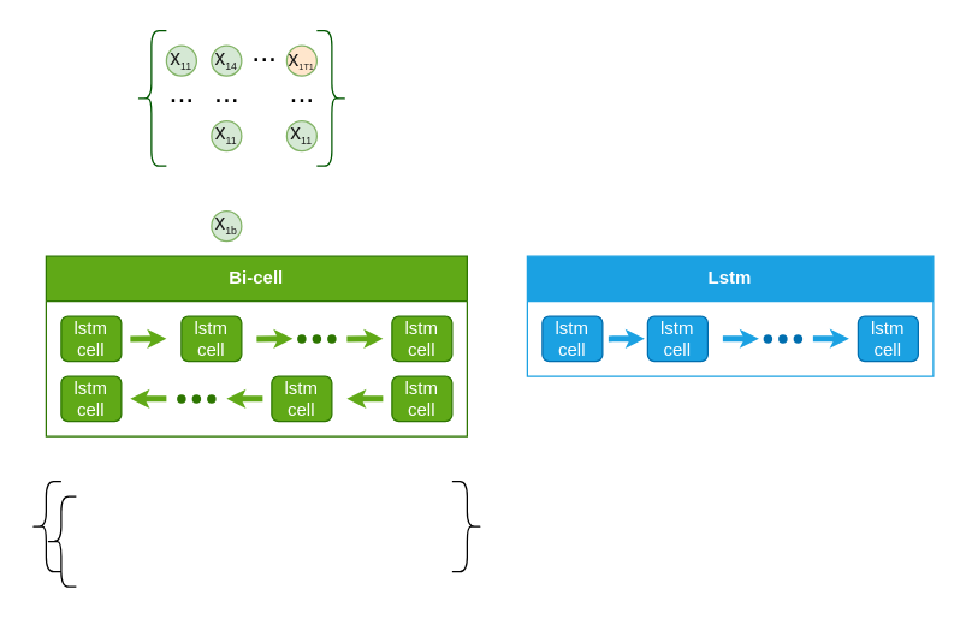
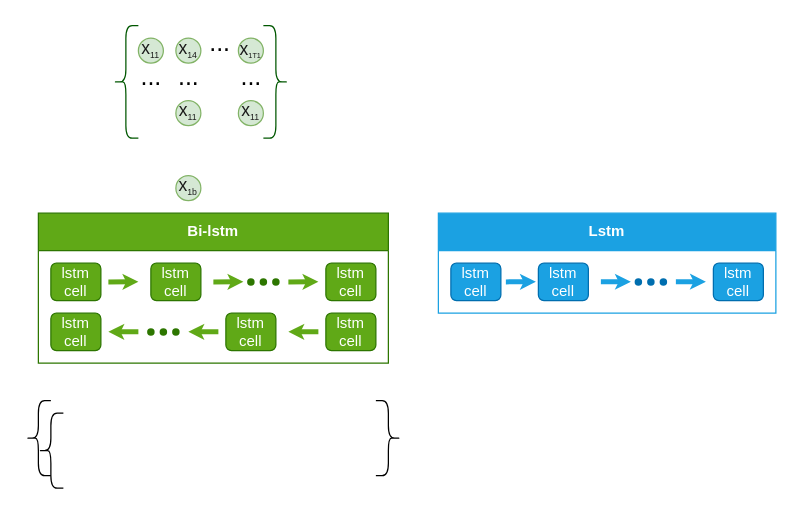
- <mxCell id="36" value="&lt;div style=&quot;&quot;&gt;&lt;font color=&quot;#1a1a1a&quot;&gt;&lt;font style=&quot;background-color: initial; font-size: 14px;&quot;&gt;x&lt;/font&gt;&lt;span style=&quot;background-color: initial;&quot;&gt;&lt;font style=&quot;font-size: 7px;&quot;&gt;&lt;sub&gt;1T1&lt;/sub&gt;&lt;/font&gt;&lt;/span&gt;&lt;/font&gt;&lt;/div&gt;" style="ellipse;whiteSpace=wrap;html=1;aspect=fixed;strokeWidth=1;perimeterSpacing=1;horizontal=1;verticalAlign=bottom;fontSize=9;fillColor=#ffe6cc;strokeColor=#82b366;align=center;" vertex="1" parent="1"><mxGeometry x="190" y="30" width="20" height="20" as="geometry" /></mxCell>
+ <mxCell id="36" value="&lt;div style=&quot;&quot;&gt;&lt;font color=&quot;#1a1a1a&quot;&gt;&lt;font style=&quot;background-color: initial; font-size: 14px;&quot;&gt;x&lt;/font&gt;&lt;span style=&quot;background-color: initial;&quot;&gt;&lt;font style=&quot;font-size: 7px;&quot;&gt;&lt;sub&gt;1T1&lt;/sub&gt;&lt;/font&gt;&lt;/span&gt;&lt;/font&gt;&lt;/div&gt;" style="ellipse;whiteSpace=wrap;html=1;aspect=fixed;strokeWidth=1;perimeterSpacing=1;horizontal=1;verticalAlign=bottom;fontSize=9;fillColor=#d5e8d4;strokeColor=#82b366;align=center;" vertex="1" parent="1"><mxGeometry x="190" y="30" width="20" height="20" as="geometry" /></mxCell>
- <mxCell id="2" value="Bi-cell" style="swimlane;whiteSpace=wrap;html=1;fillColor=#60a917;fontColor=#ffffff;strokeColor=#2D7600;startSize=30;" vertex="1" parent="1"><mxGeometry x="30" y="170" width="280" height="120" as="geometry" /></mxCell>
+ <mxCell id="2" value="Bi-lstm" style="swimlane;whiteSpace=wrap;html=1;fillColor=#60a917;fontColor=#ffffff;strokeColor=#2D7600;startSize=30;" vertex="1" parent="1"><mxGeometry x="30" y="170" width="280" height="120" as="geometry" /></mxCell>
